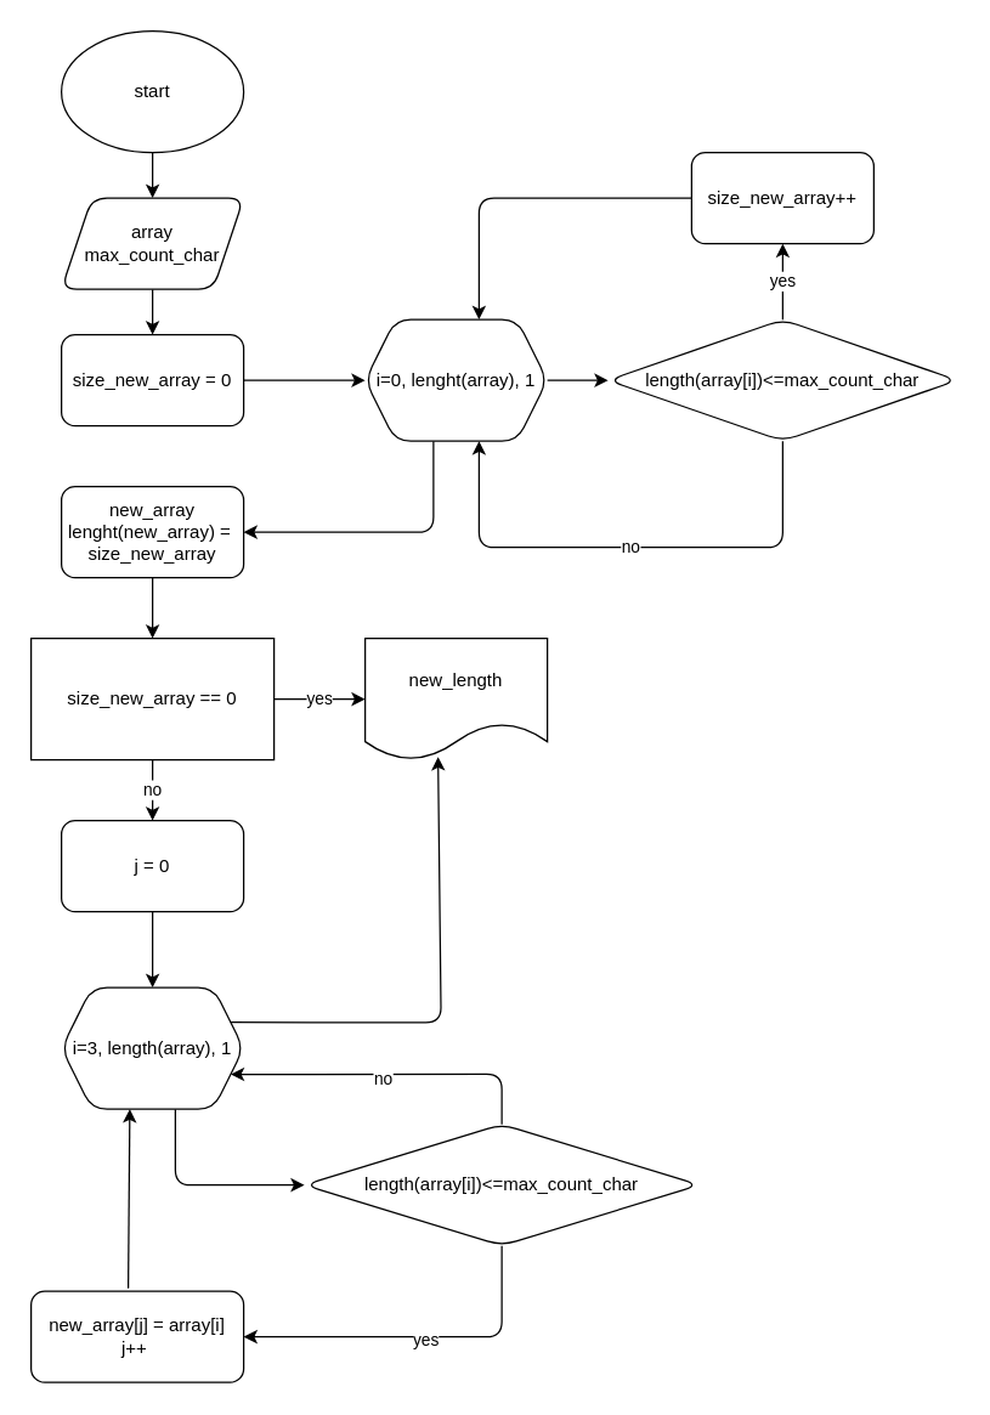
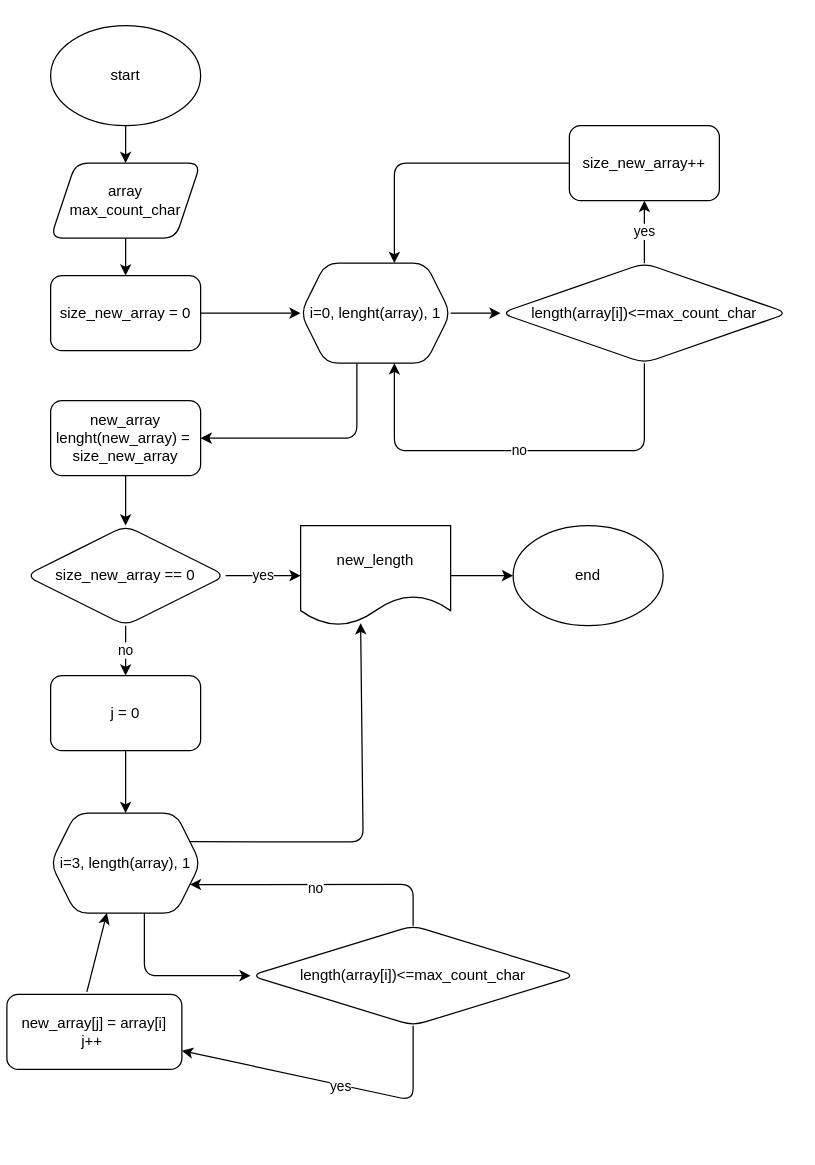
- <mxCell id="20" value="size_new_array == 0" style="whiteSpace=wrap;html=1;rounded=0;" vertex="1" parent="1"><mxGeometry x="20" y="420" width="160" height="80" as="geometry" /></mxCell>
+ <mxCell id="20" value="size_new_array == 0" style="rhombus;whiteSpace=wrap;html=1;rounded=1;" vertex="1" parent="1"><mxGeometry x="20" y="420" width="160" height="80" as="geometry" /></mxCell>
+ <mxCell id="21" value="" style="edgeStyle=none;rounded=1;html=1;" edge="1" parent="1" source="22" target="35"><mxGeometry relative="1" as="geometry" /></mxCell>
+ <mxCell id="35" value="end" style="ellipse;whiteSpace=wrap;html=1;rounded=1;" vertex="1" parent="1"><mxGeometry x="410" y="420" width="120" height="80" as="geometry" /></mxCell>
- <mxCell id="30" value="new_array[j] = array[i]&lt;br&gt;j++&amp;nbsp;" style="whiteSpace=wrap;html=1;rounded=1;" vertex="1" parent="1"><mxGeometry x="20" y="850" width="140" height="60" as="geometry" /></mxCell>
+ <mxCell id="30" value="new_array[j] = array[i]&lt;br&gt;j++&amp;nbsp;" style="whiteSpace=wrap;html=1;rounded=1;" vertex="1" parent="1"><mxGeometry x="5" y="795" width="140" height="60" as="geometry" /></mxCell>
